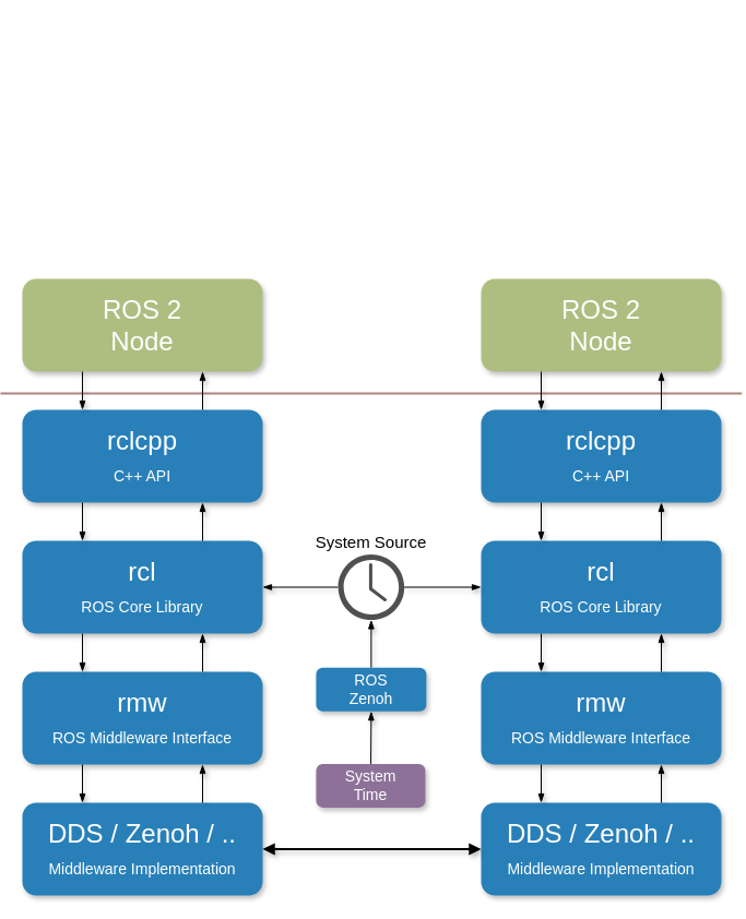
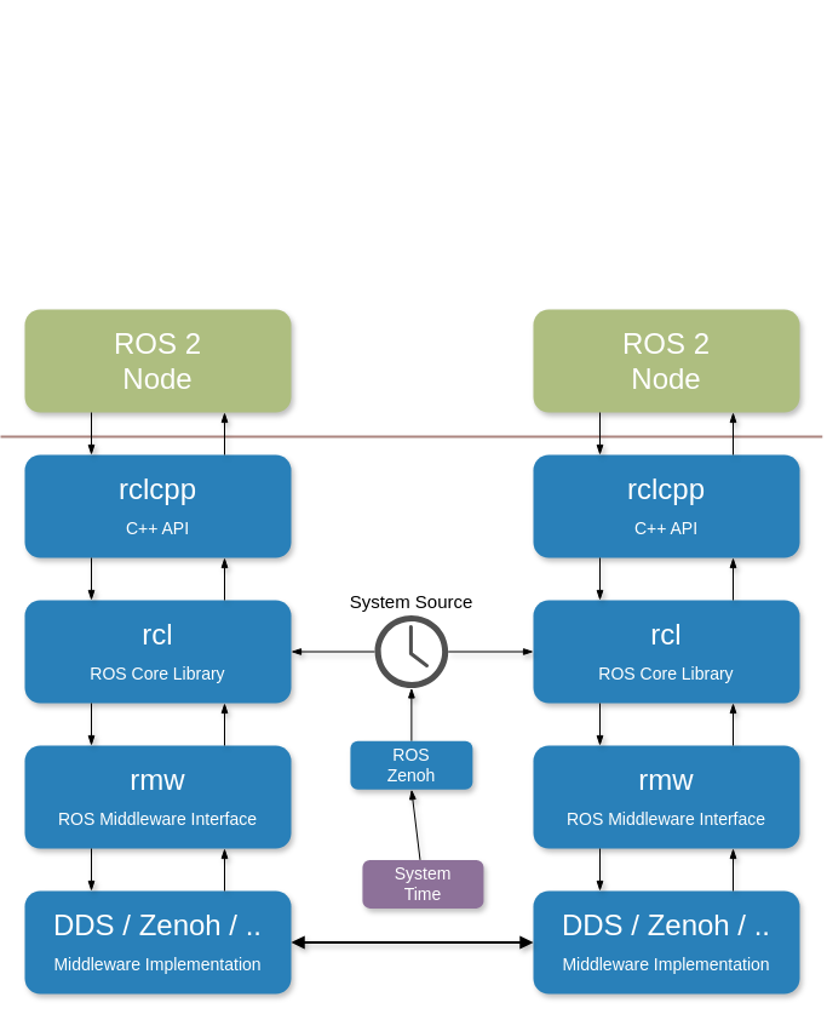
- <mxCell id="34" value="System&lt;div&gt;Time&lt;/div&gt;" style="rounded=1;whiteSpace=wrap;html=1;strokeColor=none;strokeWidth=1;fillColor=#8D7199;fontSize=14;fontColor=#FFFFFF;align=center;gradientColor=none;gradientDirection=east;verticalAlign=middle;shadow=1;" vertex="1" parent="1"><mxGeometry x="288.92" y="699.38" width="100" height="40" as="geometry" /></mxCell>
+ <mxCell id="34" value="System&lt;div&gt;Time&lt;/div&gt;" style="rounded=1;whiteSpace=wrap;html=1;strokeColor=none;strokeWidth=1;fillColor=#8D7199;fontSize=14;fontColor=#FFFFFF;align=center;gradientColor=none;gradientDirection=east;verticalAlign=middle;shadow=1;" vertex="1" parent="1"><mxGeometry x="298.92" y="709.38" width="100" height="40" as="geometry" /></mxCell>
